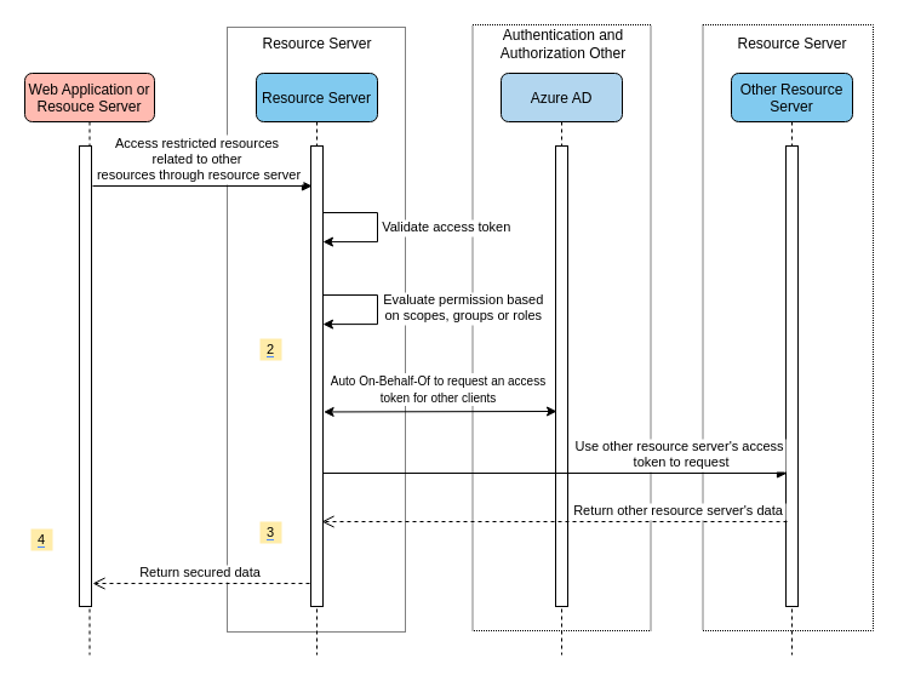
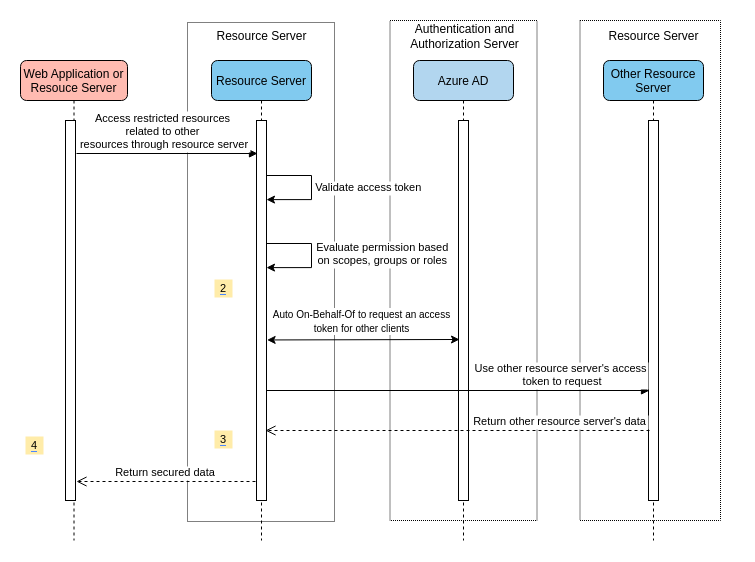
- <mxCell id="23" value="Authentication and Authorization Other" style="text;html=1;strokeColor=none;fillColor=none;align=center;verticalAlign=middle;whiteSpace=wrap;rounded=0;dashed=1;dashPattern=1 1;" parent="1" vertex="1"><mxGeometry x="402.5" y="26" width="122.5" height="20" as="geometry" /></mxCell>
+ <mxCell id="23" value="Authentication and Authorization Server" style="text;html=1;strokeColor=none;fillColor=none;align=center;verticalAlign=middle;whiteSpace=wrap;rounded=0;dashed=1;dashPattern=1 1;" parent="1" vertex="1"><mxGeometry x="402.5" y="26" width="122.5" height="20" as="geometry" /></mxCell>
